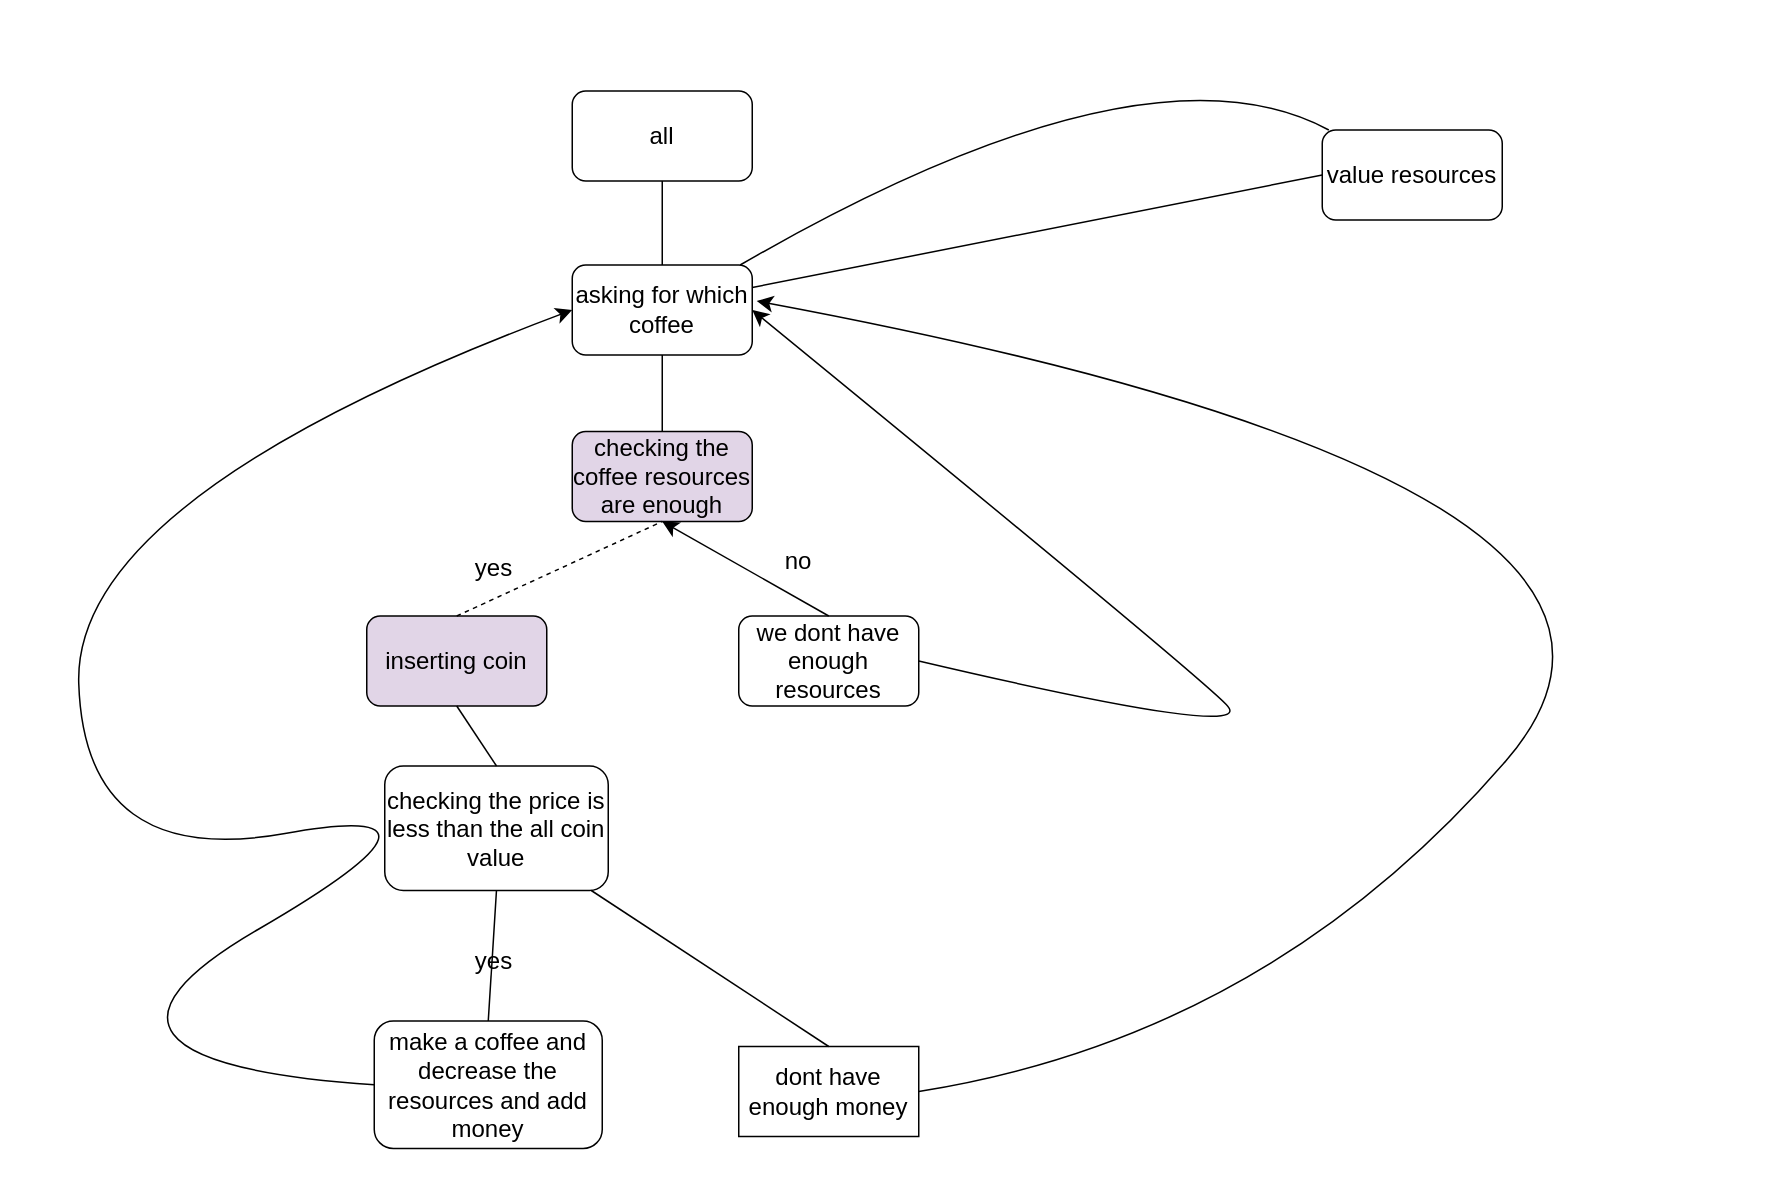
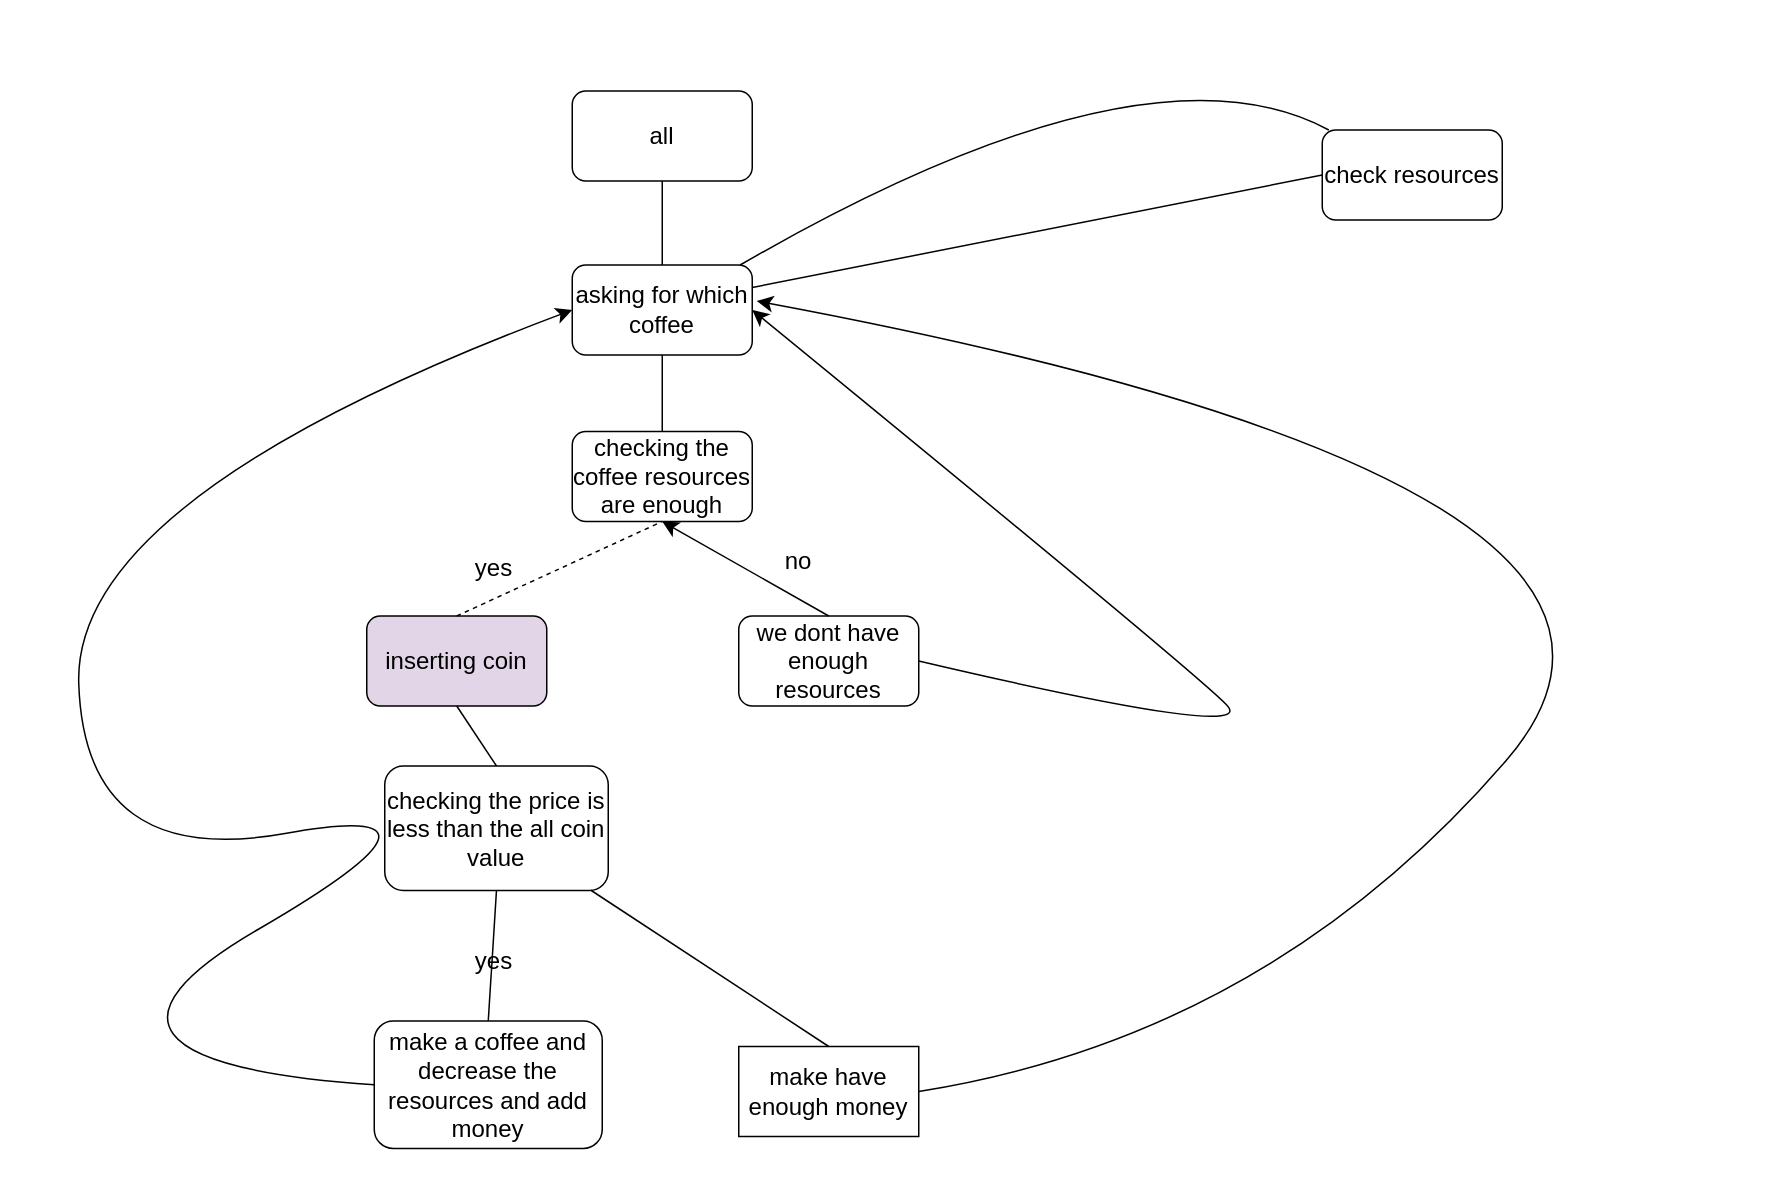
- <mxCell id="24" value="value resources" style="rounded=1;whiteSpace=wrap;html=1;fontSize=16;" vertex="1" parent="1"><mxGeometry x="881" y="86" width="120" height="60" as="geometry" /></mxCell>
+ <mxCell id="24" value="check resources" style="rounded=1;whiteSpace=wrap;html=1;fontSize=16;" vertex="1" parent="1"><mxGeometry x="881" y="86" width="120" height="60" as="geometry" /></mxCell>
- <mxCell id="7" value="checking the coffee resources are enough" style="rounded=1;whiteSpace=wrap;html=1;fontSize=16;fillColor=#e1d5e7;" vertex="1" parent="1"><mxGeometry x="381" y="287" width="120" height="60" as="geometry" /></mxCell>
+ <mxCell id="7" value="checking the coffee resources are enough" style="rounded=1;whiteSpace=wrap;html=1;fontSize=16;" vertex="1" parent="1"><mxGeometry x="381" y="287" width="120" height="60" as="geometry" /></mxCell>
- <mxCell id="18" value="dont have enough money" style="rounded=0;whiteSpace=wrap;html=1;fontSize=16;" vertex="1" parent="1"><mxGeometry x="492" y="697" width="120" height="60" as="geometry" /></mxCell>
+ <mxCell id="18" value="make have enough money" style="rounded=0;whiteSpace=wrap;html=1;fontSize=16;" vertex="1" parent="1"><mxGeometry x="492" y="697" width="120" height="60" as="geometry" /></mxCell>
